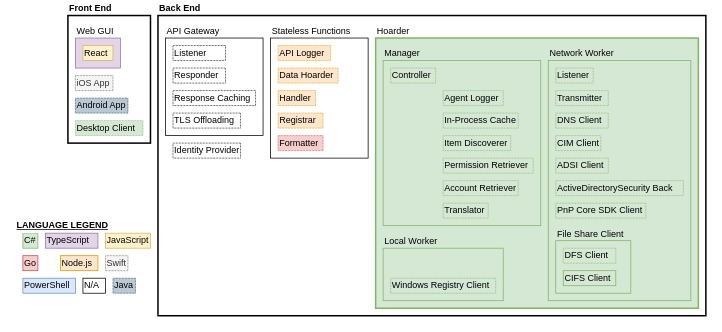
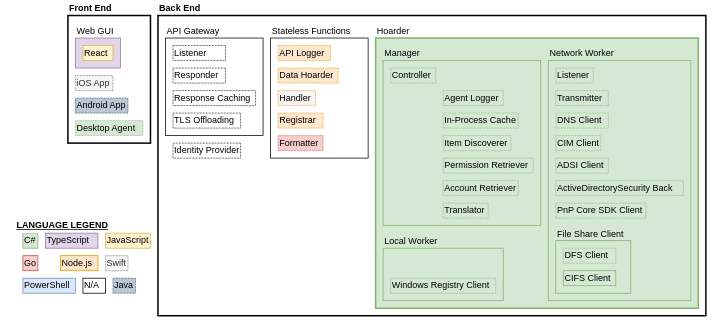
- <mxCell id="29" value="Handler" style="rounded=0;whiteSpace=wrap;html=1;align=left;dashed=1;dashPattern=1 1;fillColor=#ffe6cc;strokeColor=#d79b00;" vertex="1" parent="1"><mxGeometry x="370" y="120" width="50" height="20" as="geometry" /></mxCell>
+ <mxCell id="29" value="Handler" style="rounded=0;whiteSpace=wrap;html=1;align=left;dashed=1;dashPattern=1 1;fillColor=#f5f5f5;strokeColor=#d79b00;" vertex="1" parent="1"><mxGeometry x="370" y="120" width="50" height="20" as="geometry" /></mxCell>
- <mxCell id="21" value="Desktop Client" style="rounded=0;whiteSpace=wrap;html=1;align=left;dashed=1;dashPattern=1 1;fillColor=#d5e8d4;strokeColor=#82b366;" vertex="1" parent="1"><mxGeometry x="100" y="160" width="90" height="20" as="geometry" /></mxCell>
+ <mxCell id="21" value="Desktop Agent" style="rounded=0;whiteSpace=wrap;html=1;align=left;dashed=1;dashPattern=1 1;fillColor=#d5e8d4;strokeColor=#82b366;" vertex="1" parent="1"><mxGeometry x="100" y="160" width="90" height="20" as="geometry" /></mxCell>
